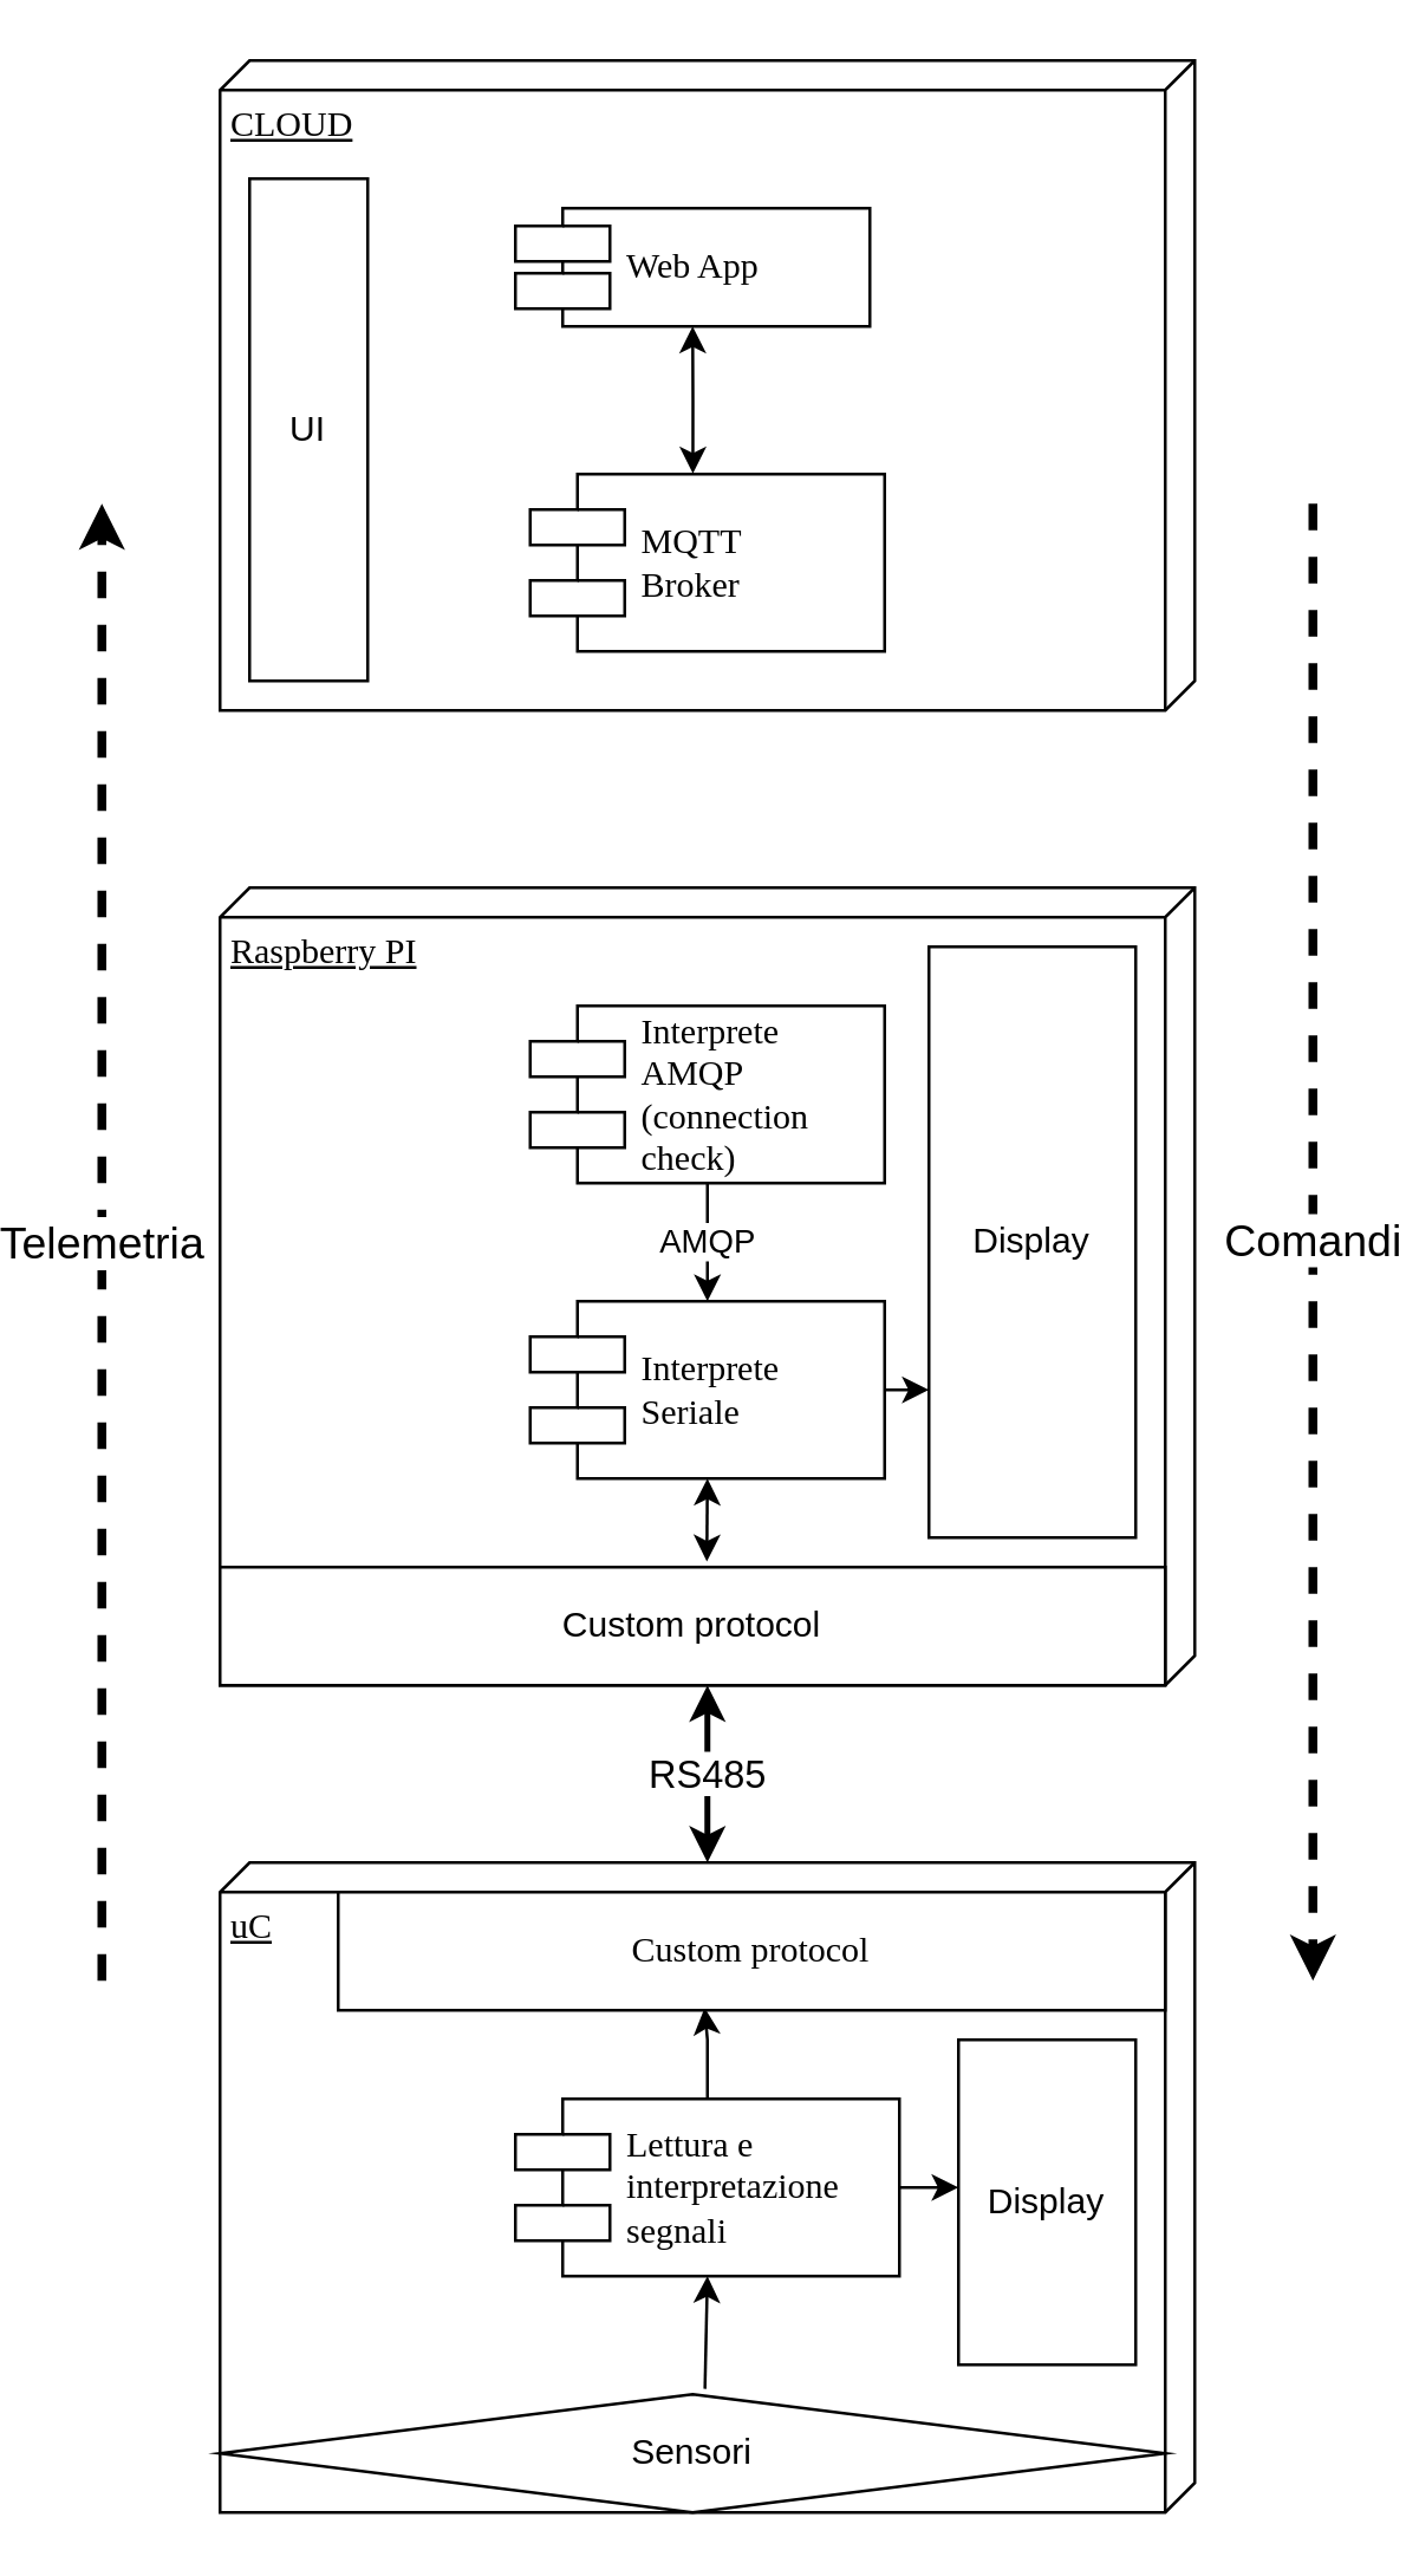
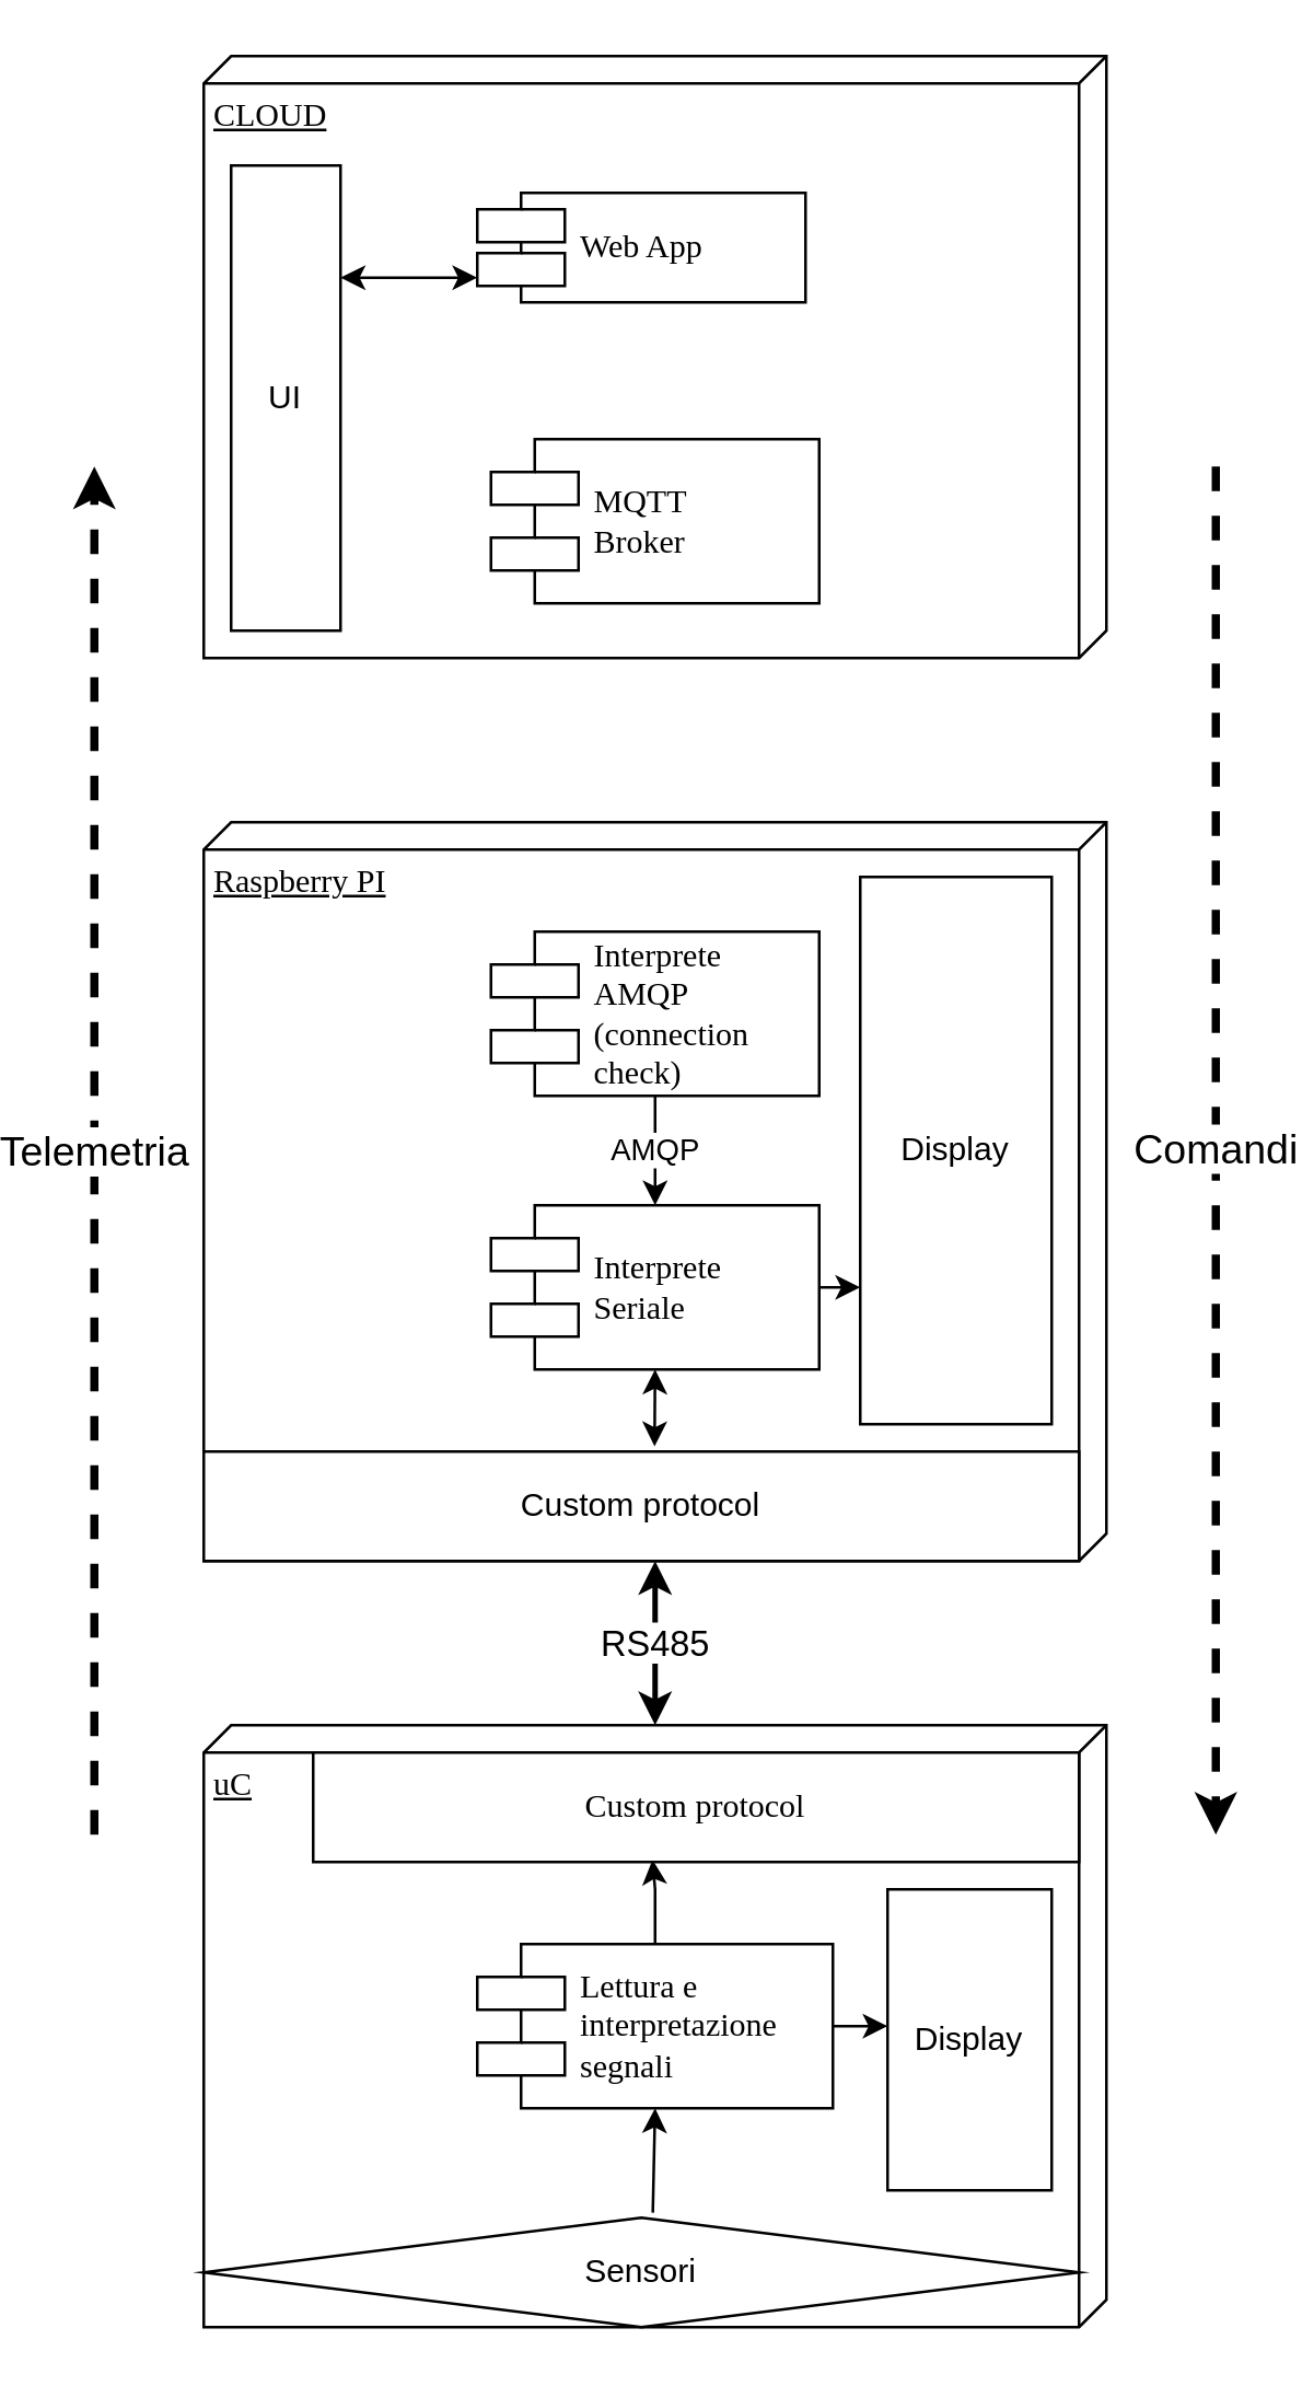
+ <mxCell id="24" style="edgeStyle=orthogonalEdgeStyle;rounded=0;orthogonalLoop=1;jettySize=auto;html=1;entryX=1;entryY=0.241;entryDx=0;entryDy=0;entryPerimeter=0;startArrow=classic;startFill=1;" edge="1" parent="1" source="25" target="23"><mxGeometry relative="1" as="geometry"><Array as="points"><mxPoint x="110" y="100" /></Array></mxGeometry></mxCell>
- <mxCell id="21" style="edgeStyle=orthogonalEdgeStyle;rounded=0;orthogonalLoop=1;jettySize=auto;html=1;exitX=0.459;exitY=-0.003;exitDx=0;exitDy=0;entryX=0.5;entryY=1;entryDx=0;entryDy=0;startArrow=classic;startFill=1;exitPerimeter=0;" edge="1" parent="1" source="22" target="25"><mxGeometry relative="1" as="geometry" /></mxCell>
